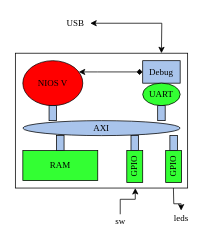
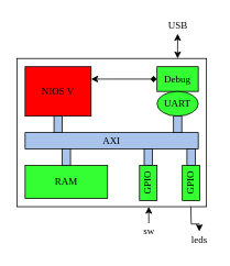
- <mxCell id="18" value="USB" style="text;html=1;align=center;verticalAlign=middle;resizable=0;points=[];autosize=1;strokeColor=none;fillColor=none;fontSize=12;fontFamily=Times New Roman;" vertex="1" parent="1"><mxGeometry x="80" y="20" width="40" height="20" as="geometry" /></mxCell>
+ <mxCell id="18" value="USB" style="text;html=1;align=center;verticalAlign=middle;resizable=0;points=[];autosize=1;strokeColor=none;fillColor=none;fontSize=12;fontFamily=Times New Roman;" vertex="1" parent="1"><mxGeometry x="195" y="20" width="40" height="20" as="geometry" /></mxCell>
- <mxCell id="5" value="Debug" style="rounded=0;whiteSpace=wrap;html=1;fontFamily=Times New Roman;fontSize=12;fillColor=#a9c4eb;" vertex="1" parent="1"><mxGeometry x="190" y="80" width="50" height="30" as="geometry" /></mxCell>
+ <mxCell id="5" value="Debug" style="rounded=0;whiteSpace=wrap;html=1;fontFamily=Times New Roman;fontSize=12;fillColor=#33FF33;" vertex="1" parent="1"><mxGeometry x="190" y="80" width="50" height="30" as="geometry" /></mxCell>
- <mxCell id="4" value="&lt;font face=&quot;Times New Roman&quot; style=&quot;font-size: 12px&quot;&gt;NIOS V&lt;/font&gt;" style="ellipse;whiteSpace=wrap;html=1;fillColor=#FF0000;" vertex="1" parent="1"><mxGeometry x="30" y="80" width="80" height="60" as="geometry" /></mxCell>
+ <mxCell id="4" value="&lt;font face=&quot;Times New Roman&quot; style=&quot;font-size: 12px&quot;&gt;NIOS V&lt;/font&gt;" style="rounded=0;whiteSpace=wrap;html=1;fillColor=#FF0000;" vertex="1" parent="1"><mxGeometry x="30" y="80" width="80" height="60" as="geometry" /></mxCell>
- <mxCell id="7" value="AXI" style="ellipse;whiteSpace=wrap;html=1;fontFamily=Times New Roman;fontSize=12;fillColor=#A9C4EB;" vertex="1" parent="1"><mxGeometry x="30" y="160" width="210" height="20" as="geometry" /></mxCell>
+ <mxCell id="7" value="AXI" style="rounded=0;whiteSpace=wrap;html=1;fontFamily=Times New Roman;fontSize=12;fillColor=#A9C4EB;" vertex="1" parent="1"><mxGeometry x="30" y="160" width="210" height="20" as="geometry" /></mxCell>
- <mxCell id="20" value="sw" style="text;html=1;align=center;verticalAlign=middle;resizable=0;points=[];autosize=1;strokeColor=none;fillColor=none;fontSize=12;fontFamily=Times New Roman;" vertex="1" parent="1"><mxGeometry x="145" y="285" width="30" height="20" as="geometry" /></mxCell>
+ <mxCell id="20" value="sw" style="text;html=1;align=center;verticalAlign=middle;resizable=0;points=[];autosize=1;strokeColor=none;fillColor=none;fontSize=12;fontFamily=Times New Roman;" vertex="1" parent="1"><mxGeometry x="165" y="270" width="30" height="20" as="geometry" /></mxCell>
